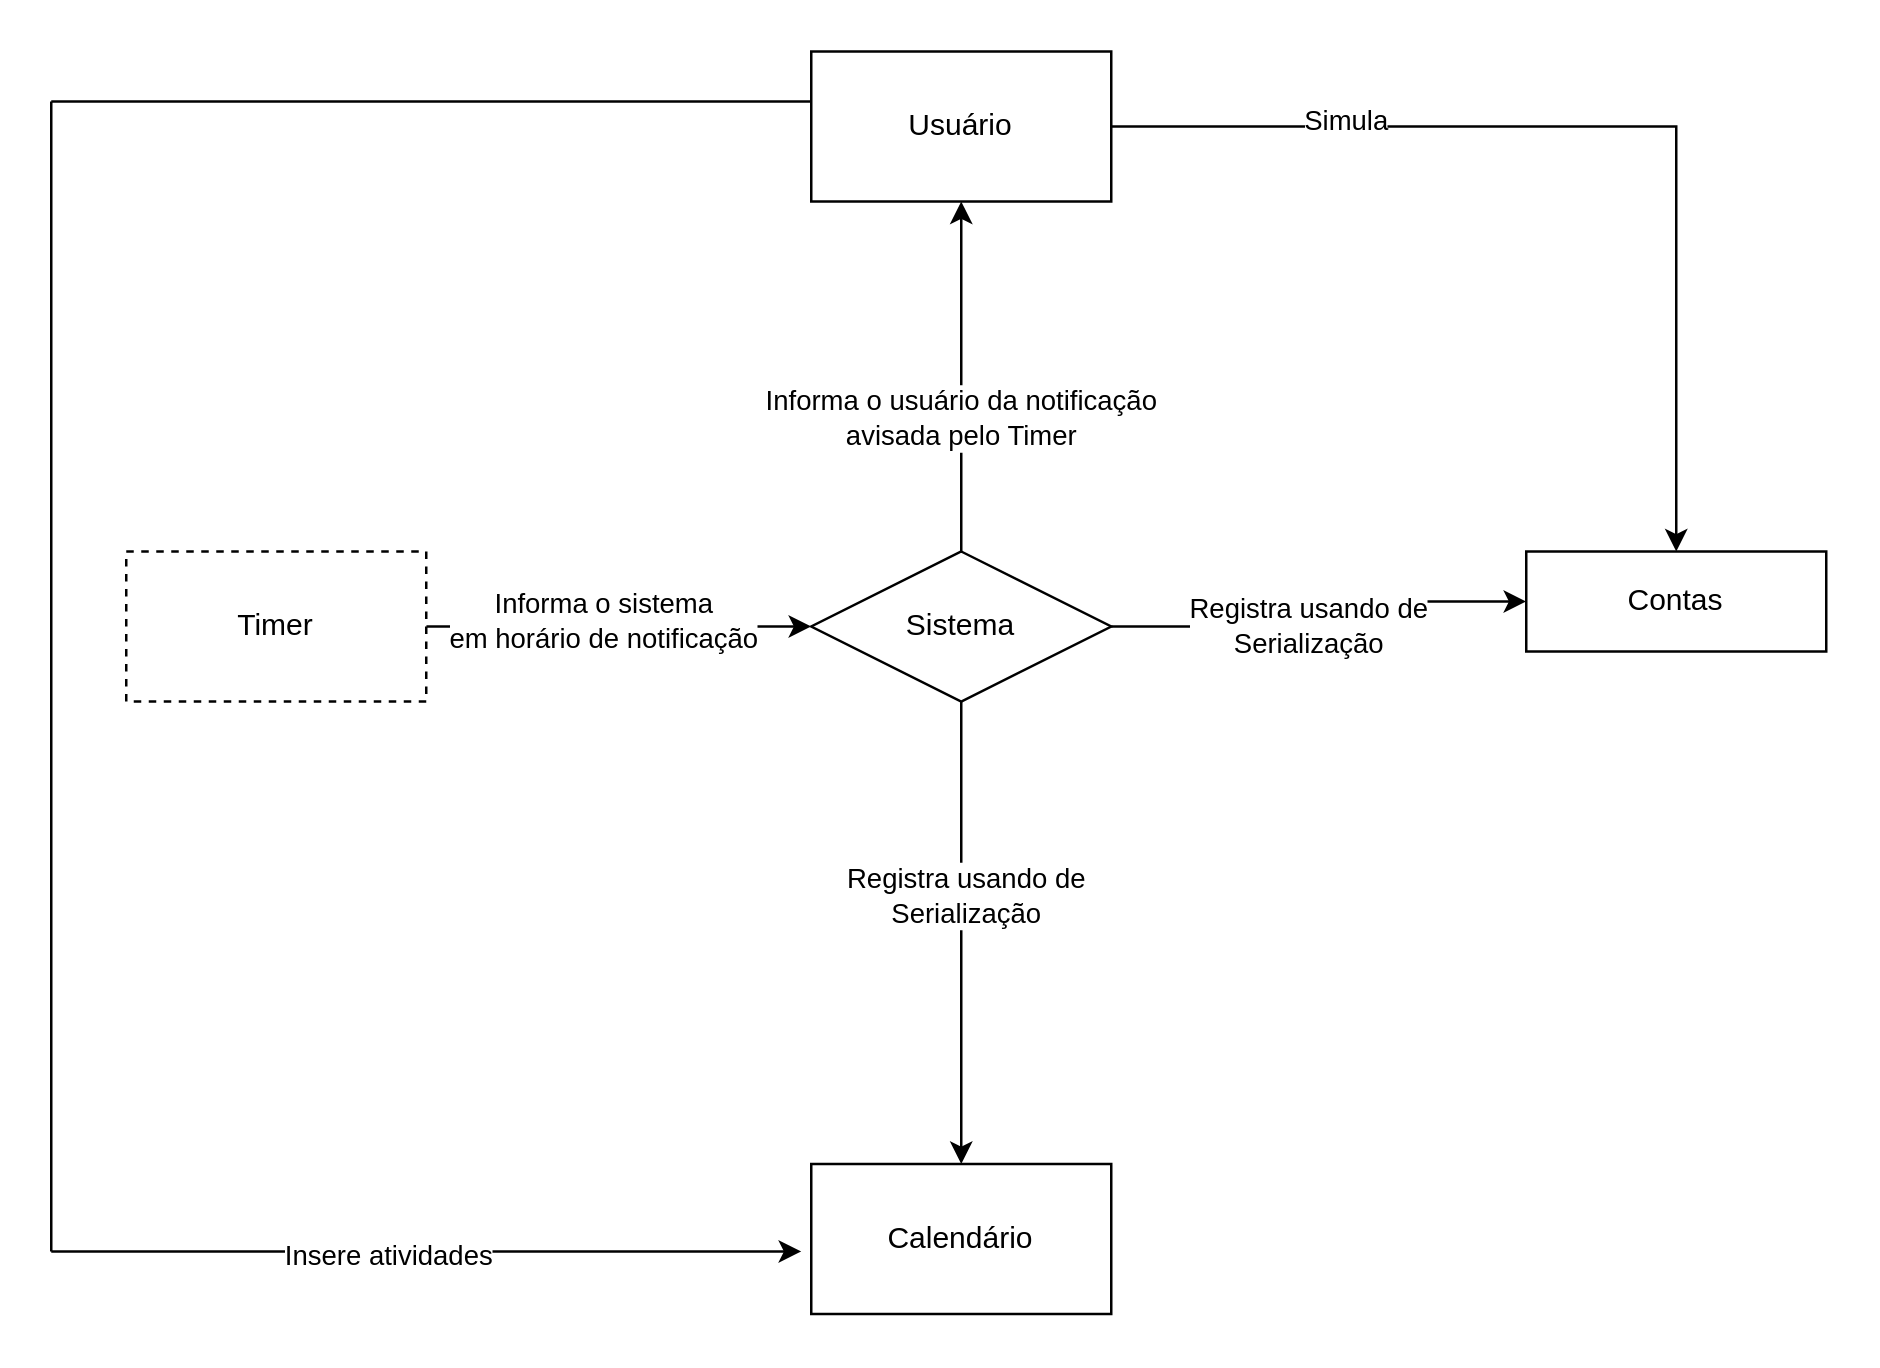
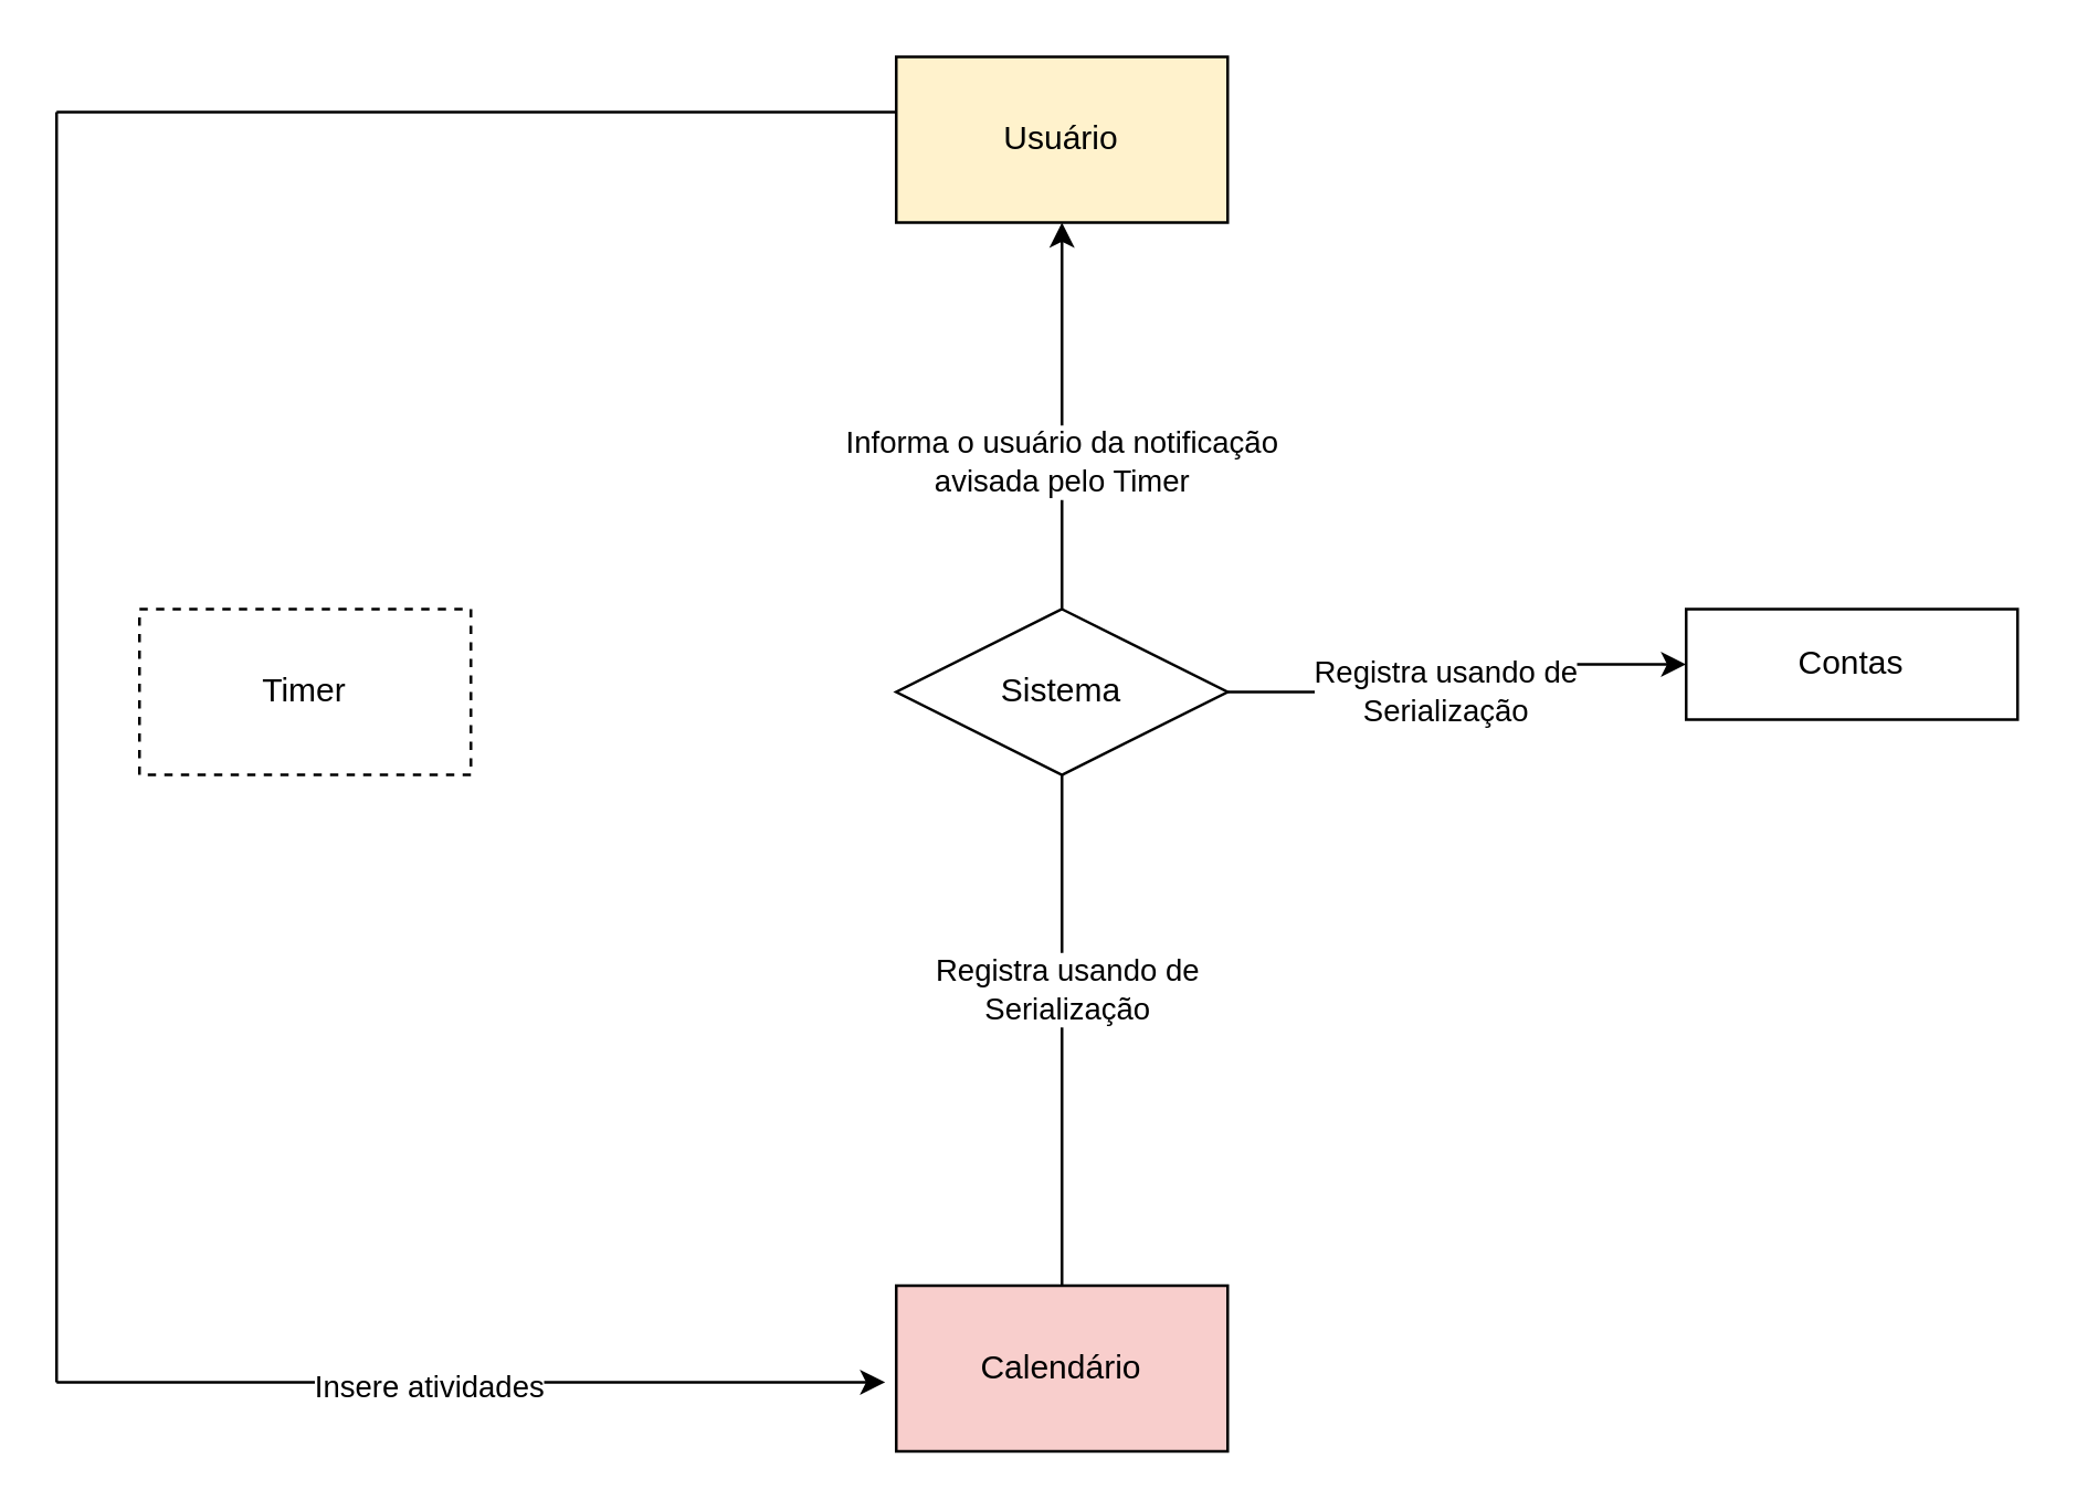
- <mxCell id="11" value="Usuário" style="rounded=0;whiteSpace=wrap;html=1;" parent="1" vertex="1"><mxGeometry x="324" y="20" width="120" height="60" as="geometry" /></mxCell>
+ <mxCell id="11" value="Usuário" style="rounded=0;whiteSpace=wrap;html=1;fillColor=#fff2cc;" parent="1" vertex="1"><mxGeometry x="324" y="20" width="120" height="60" as="geometry" /></mxCell>
- <mxCell id="9" style="edgeStyle=orthogonalEdgeStyle;rounded=0;orthogonalLoop=1;jettySize=auto;html=1;entryX=0.5;entryY=0;entryDx=0;entryDy=0;" edge="1" parent="1" source="11" target="16"><mxGeometry relative="1" as="geometry" /></mxCell>
- <mxCell id="10" value="Simula" style="edgeLabel;html=1;align=center;verticalAlign=middle;resizable=0;points=[];" vertex="1" connectable="0" parent="9"><mxGeometry x="-0.528" y="3" relative="1" as="geometry"><mxPoint as="offset" /></mxGeometry></mxCell>
- <mxCell id="13" style="edgeStyle=orthogonalEdgeStyle;rounded=0;orthogonalLoop=1;jettySize=auto;html=1;entryX=0;entryY=0.5;entryDx=0;entryDy=0;" edge="1" parent="1" source="15" target="8"><mxGeometry relative="1" as="geometry" /></mxCell>
- <mxCell id="14" value="Informa o sistema&lt;br&gt;em horário de notificação" style="edgeLabel;html=1;align=center;verticalAlign=middle;resizable=0;points=[];" vertex="1" connectable="0" parent="13"><mxGeometry x="-0.085" y="3" relative="1" as="geometry"><mxPoint as="offset" /></mxGeometry></mxCell>
- <mxCell id="6" style="edgeStyle=orthogonalEdgeStyle;rounded=0;orthogonalLoop=1;jettySize=auto;html=1;" edge="1" parent="1" source="8" target="12"><mxGeometry relative="1" as="geometry" /></mxCell>
+ <mxCell id="6" style="edgeStyle=orthogonalEdgeStyle;rounded=0;orthogonalLoop=1;jettySize=auto;html=1;endArrow=none;" edge="1" parent="1" source="8" target="12"><mxGeometry relative="1" as="geometry" /></mxCell>
- <mxCell id="12" value="Calendário" style="rounded=0;whiteSpace=wrap;html=1;" parent="1" vertex="1"><mxGeometry x="324" y="465" width="120" height="60" as="geometry" /></mxCell>
+ <mxCell id="12" value="Calendário" style="rounded=0;whiteSpace=wrap;html=1;fillColor=#f8cecc;" parent="1" vertex="1"><mxGeometry x="324" y="465" width="120" height="60" as="geometry" /></mxCell>
